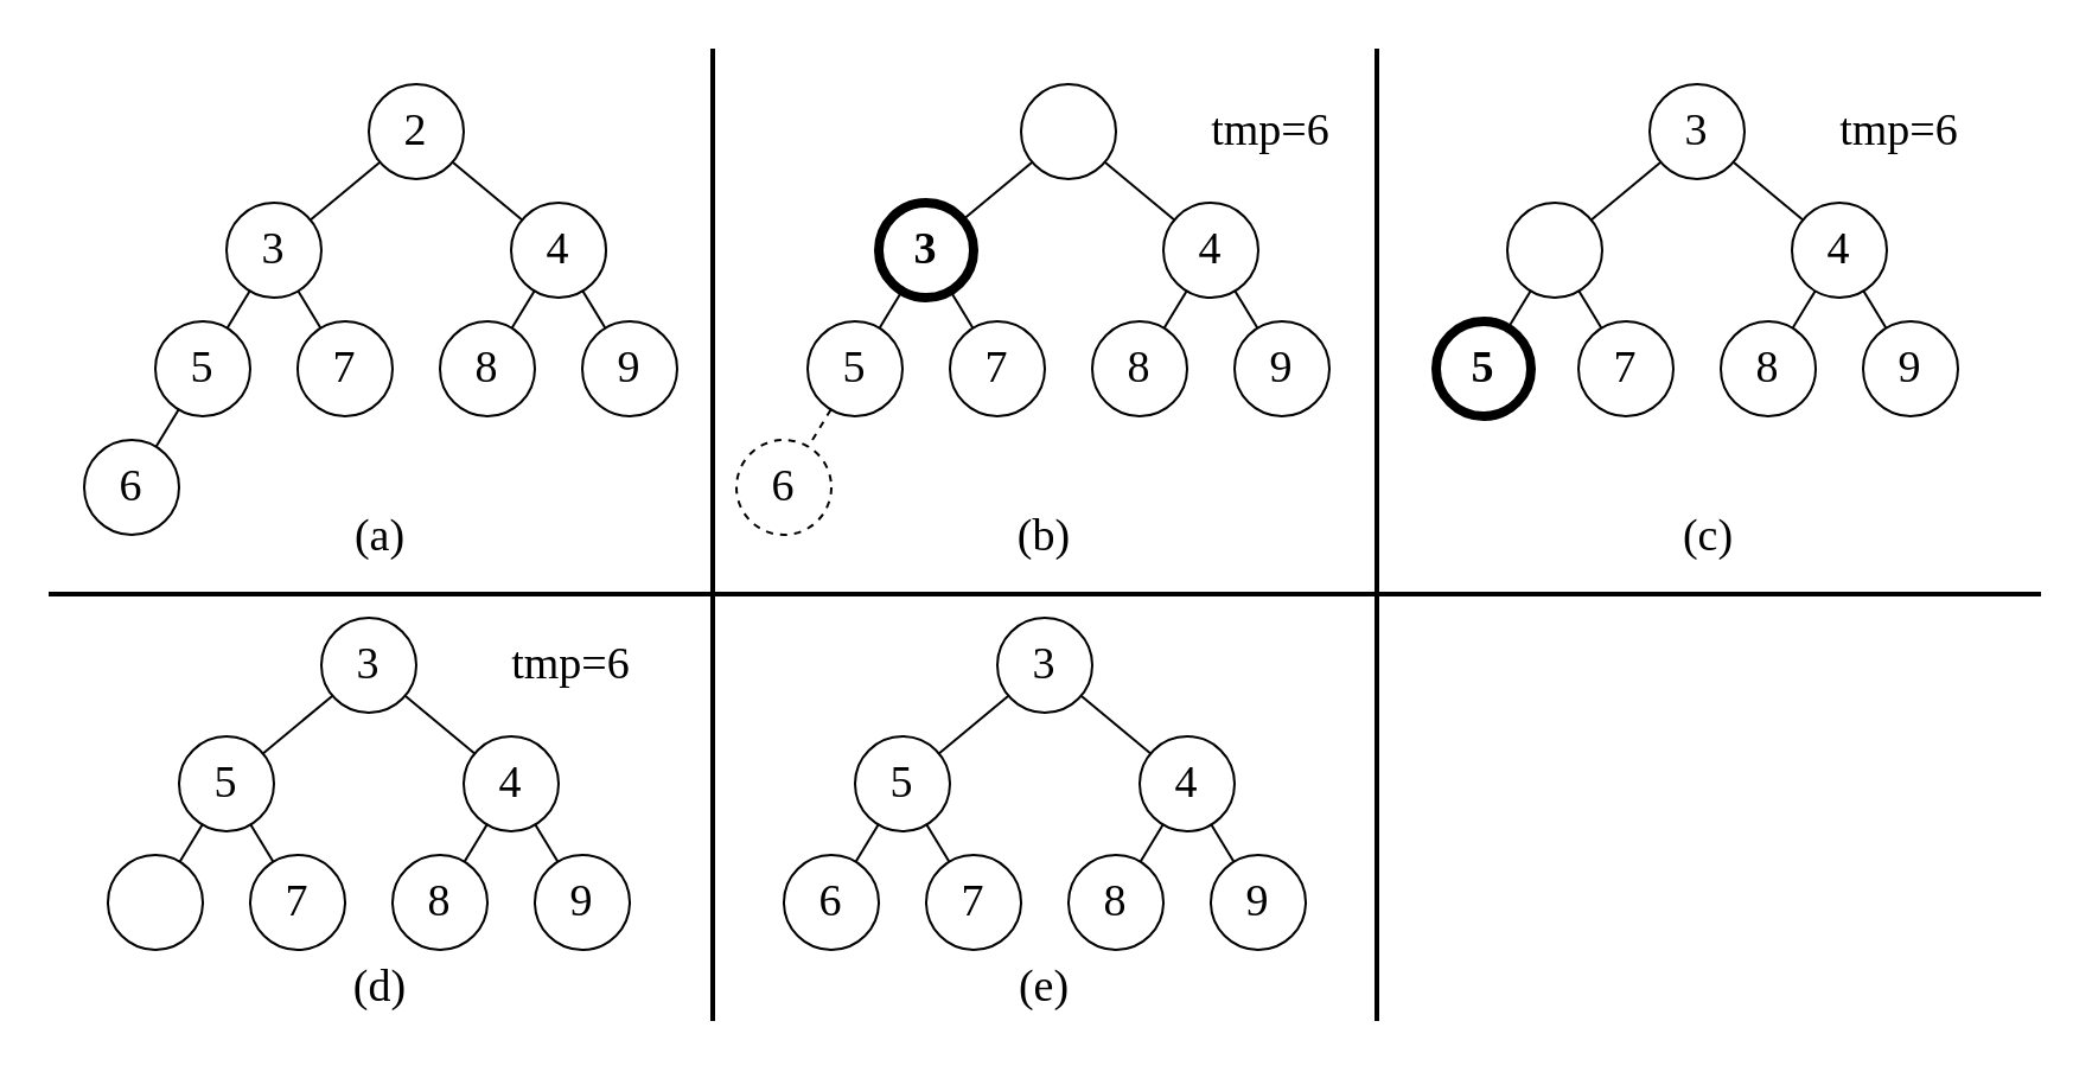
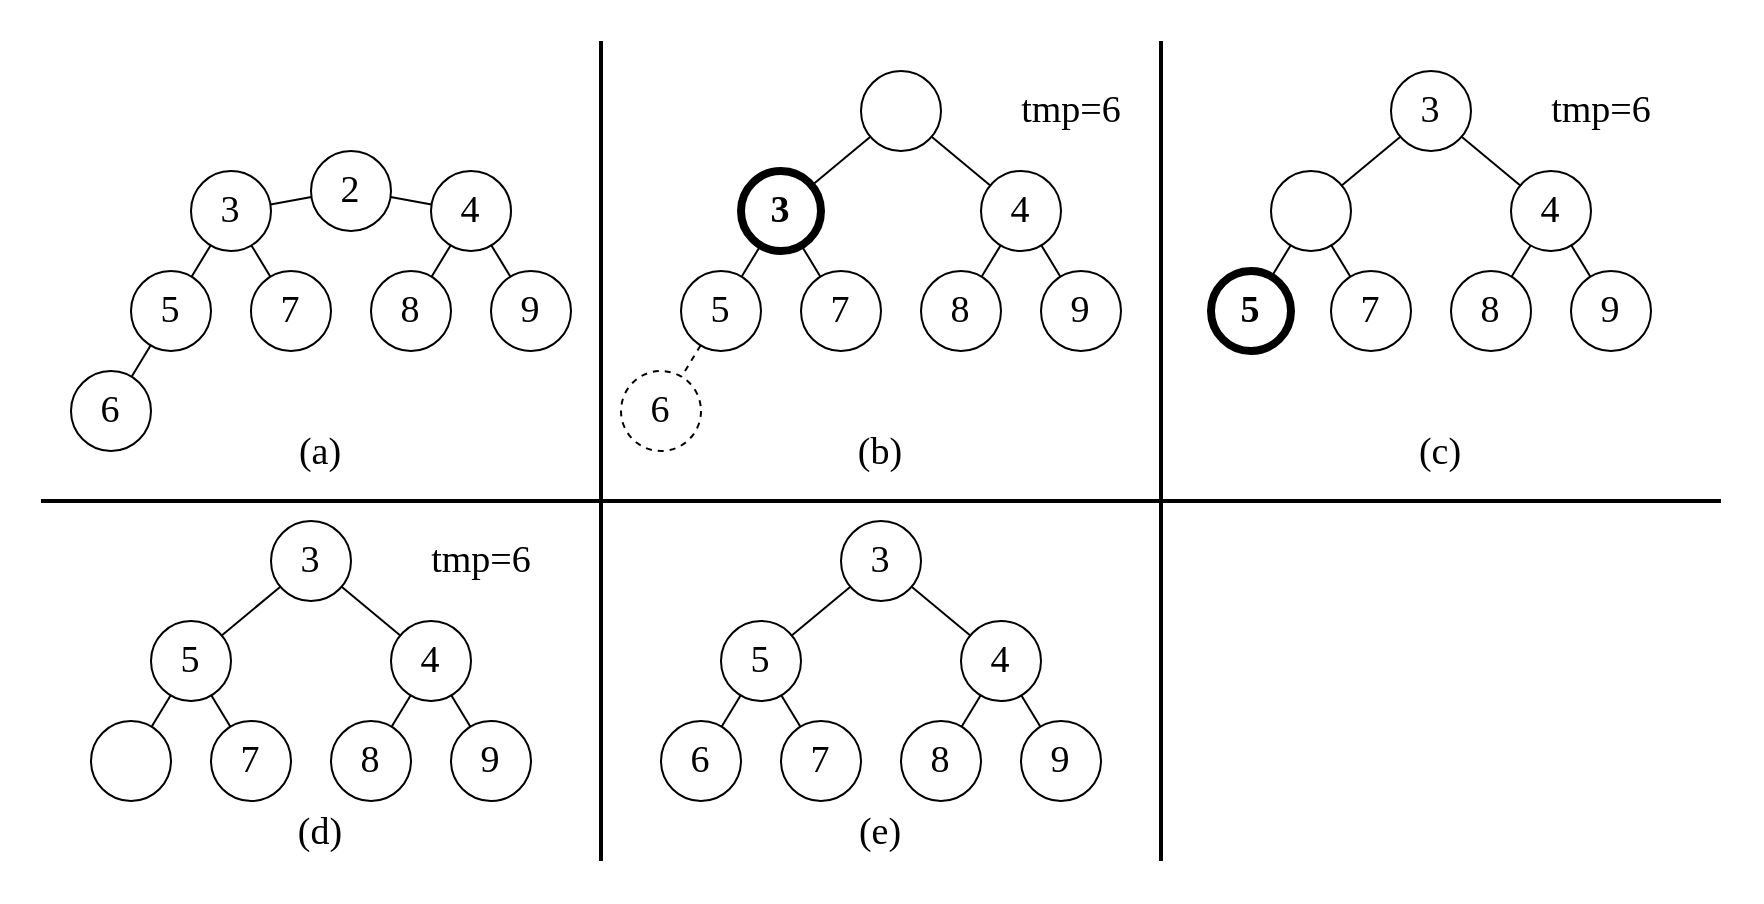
- <mxCell id="4" value="2" style="ellipse;whiteSpace=wrap;html=1;fontFamily=Times New Roman;fontSize=19;" parent="3" vertex="1"><mxGeometry x="120" width="40" height="40" as="geometry" /></mxCell>
+ <mxCell id="4" value="2" style="ellipse;whiteSpace=wrap;html=1;fontFamily=Times New Roman;fontSize=19;" parent="3" vertex="1"><mxGeometry x="120" y="40" width="40" height="40" as="geometry" /></mxCell>
